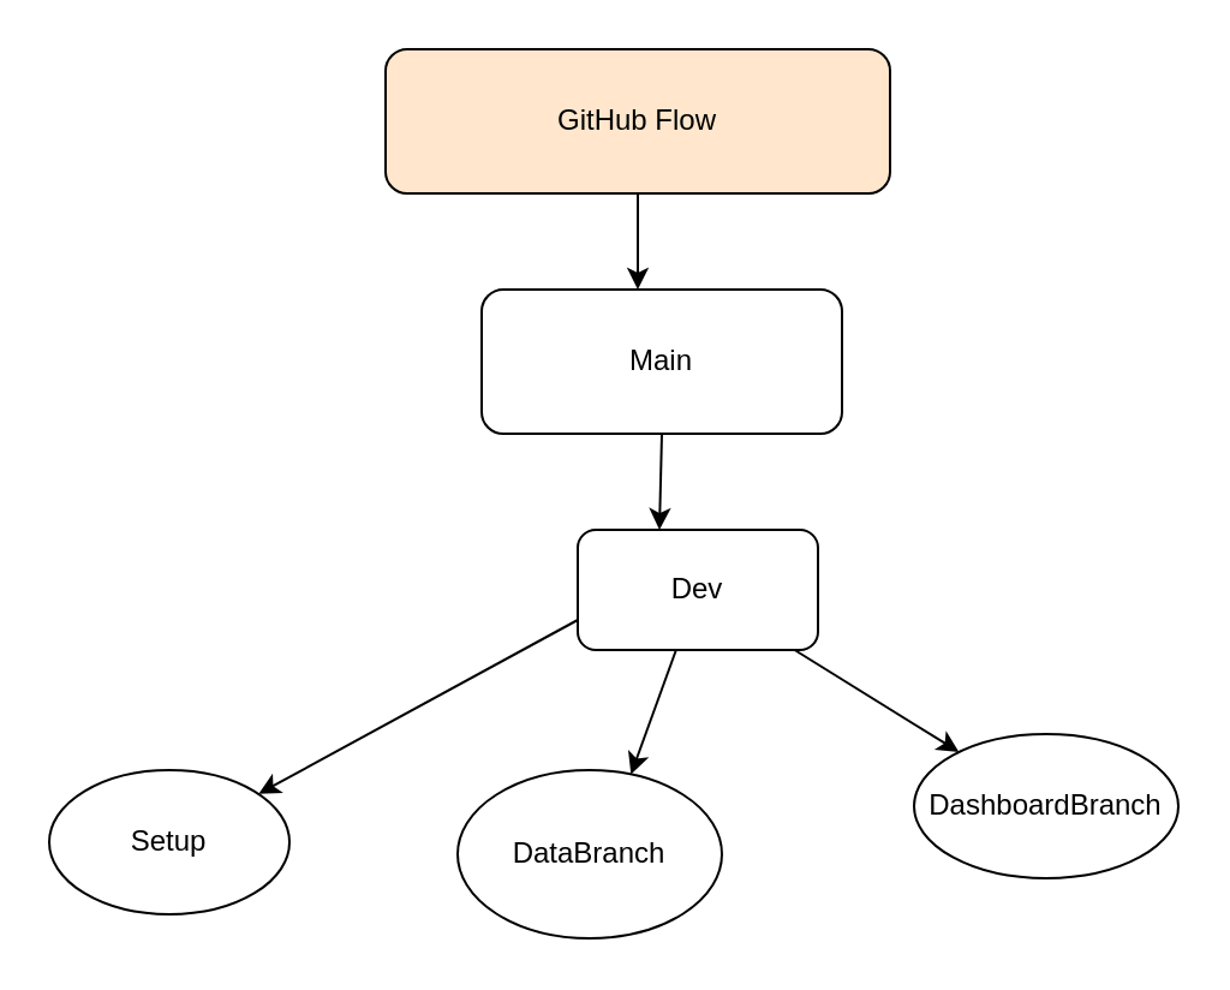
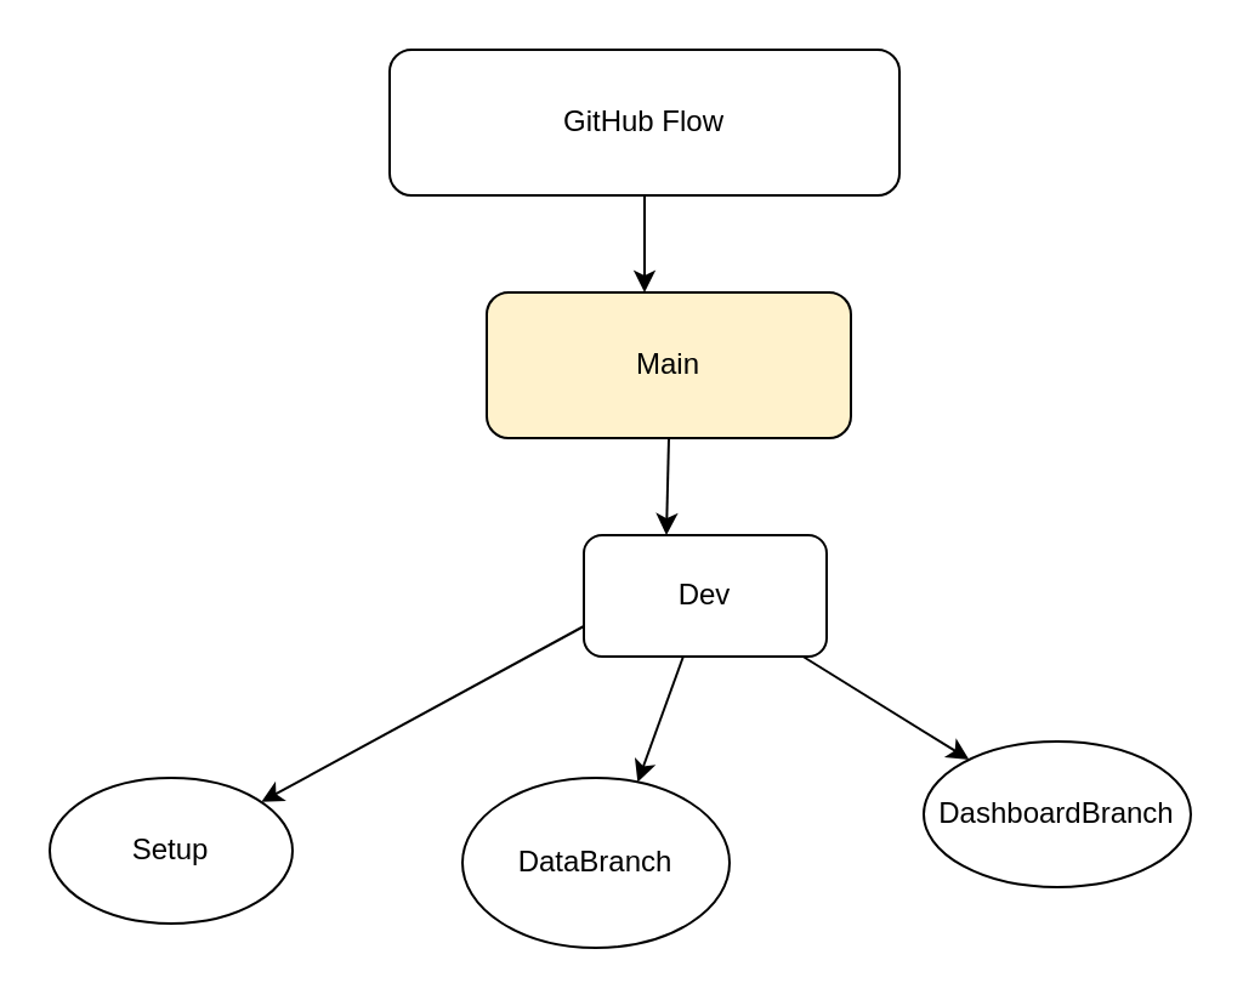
- <mxCell id="3" value="GitHub Flow" style="rounded=1;whiteSpace=wrap;html=1;fillColor=#ffe6cc;" vertex="1" parent="1"><mxGeometry x="160" y="20" width="210" height="60" as="geometry" /></mxCell>
+ <mxCell id="3" value="GitHub Flow" style="rounded=1;whiteSpace=wrap;html=1;" vertex="1" parent="1"><mxGeometry x="160" y="20" width="210" height="60" as="geometry" /></mxCell>
- <mxCell id="5" value="Main" style="rounded=1;whiteSpace=wrap;html=1;" vertex="1" parent="1"><mxGeometry x="200" y="120" width="150" height="60" as="geometry" /></mxCell>
+ <mxCell id="5" value="Main" style="rounded=1;whiteSpace=wrap;html=1;fillColor=#fff2cc;" vertex="1" parent="1"><mxGeometry x="200" y="120" width="150" height="60" as="geometry" /></mxCell>
